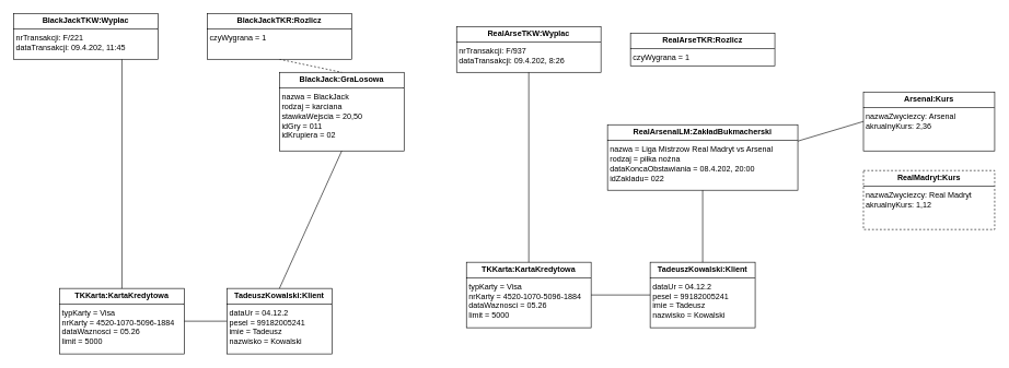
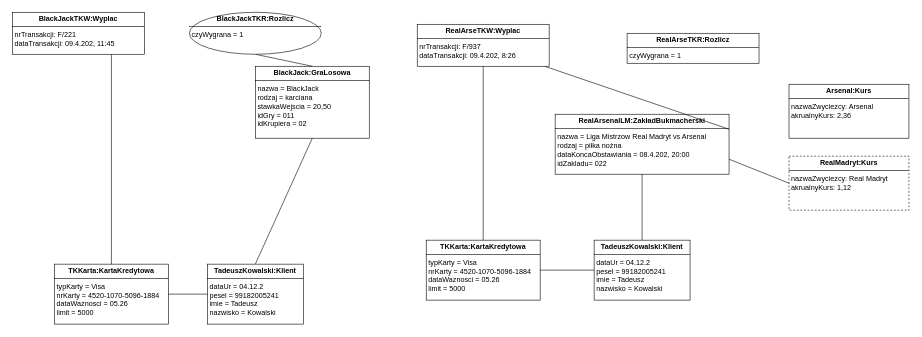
- <mxCell id="19" value="&lt;p style=&quot;margin:0px;margin-top:4px;text-align:center;&quot;&gt;&lt;b&gt;BlackJackTKR:Rozlicz&lt;/b&gt;&lt;/p&gt;&lt;hr size=&quot;1&quot; style=&quot;border-style:solid;&quot;&gt;&lt;p style=&quot;margin:0px;margin-left:4px;&quot;&gt;czyWygrana = 1&lt;/p&gt;&lt;p style=&quot;margin:0px;margin-left:4px;&quot;&gt;&lt;br&gt;&lt;/p&gt;&lt;p style=&quot;margin:0px;margin-left:4px;&quot;&gt;&lt;br&gt;&lt;/p&gt;" style="verticalAlign=top;align=left;overflow=fill;html=1;whiteSpace=wrap;" vertex="1" parent="1"><mxGeometry x="315" y="20" width="220" height="70" as="geometry" /></mxCell>
+ <mxCell id="19" value="&lt;p style=&quot;margin:0px;margin-top:4px;text-align:center;&quot;&gt;&lt;b&gt;BlackJackTKR:Rozlicz&lt;/b&gt;&lt;/p&gt;&lt;hr size=&quot;1&quot; style=&quot;border-style:solid;&quot;&gt;&lt;p style=&quot;margin:0px;margin-left:4px;&quot;&gt;czyWygrana = 1&lt;/p&gt;&lt;p style=&quot;margin:0px;margin-left:4px;&quot;&gt;&lt;br&gt;&lt;/p&gt;&lt;p style=&quot;margin:0px;margin-left:4px;&quot;&gt;&lt;br&gt;&lt;/p&gt;" style="ellipse;verticalAlign=top;align=left;overflow=fill;html=1;whiteSpace=wrap;" vertex="1" parent="1"><mxGeometry x="315" y="20" width="220" height="70" as="geometry" /></mxCell>
- <mxCell id="21" value="&lt;p style=&quot;margin:0px;margin-top:4px;text-align:center;&quot;&gt;&lt;b&gt;RealArseTKR:Rozlicz&lt;/b&gt;&lt;/p&gt;&lt;hr size=&quot;1&quot; style=&quot;border-style:solid;&quot;&gt;&lt;p style=&quot;margin:0px;margin-left:4px;&quot;&gt;czyWygrana = 1&lt;/p&gt;&lt;p style=&quot;margin:0px;margin-left:4px;&quot;&gt;&lt;br&gt;&lt;/p&gt;&lt;p style=&quot;margin:0px;margin-left:4px;&quot;&gt;&lt;br&gt;&lt;/p&gt;" style="verticalAlign=top;align=left;overflow=fill;html=1;whiteSpace=wrap;" vertex="1" parent="1"><mxGeometry x="960" y="50" width="220" height="50" as="geometry" /></mxCell>
+ <mxCell id="21" value="&lt;p style=&quot;margin:0px;margin-top:4px;text-align:center;&quot;&gt;&lt;b&gt;RealArseTKR:Rozlicz&lt;/b&gt;&lt;/p&gt;&lt;hr size=&quot;1&quot; style=&quot;border-style:solid;&quot;&gt;&lt;p style=&quot;margin:0px;margin-left:4px;&quot;&gt;czyWygrana = 1&lt;/p&gt;&lt;p style=&quot;margin:0px;margin-left:4px;&quot;&gt;&lt;br&gt;&lt;/p&gt;&lt;p style=&quot;margin:0px;margin-left:4px;&quot;&gt;&lt;br&gt;&lt;/p&gt;" style="verticalAlign=top;align=left;overflow=fill;html=1;whiteSpace=wrap;" vertex="1" parent="1"><mxGeometry x="1045" y="55" width="220" height="50" as="geometry" /></mxCell>
- <mxCell id="9" value="" style="endArrow=none;html=1;rounded=0;entryX=0.5;entryY=0;entryDx=0;entryDy=0;exitX=0.5;exitY=1;exitDx=0;exitDy=0;dashed=1;" edge="1" parent="1" source="19" target="6"><mxGeometry width="50" height="50" relative="1" as="geometry"><mxPoint x="430" y="75" as="sourcePoint" /><mxPoint x="420" y="30" as="targetPoint" /><Array as="points" /></mxGeometry></mxCell>
+ <mxCell id="9" value="" style="endArrow=none;html=1;rounded=0;entryX=0.5;entryY=0;entryDx=0;entryDy=0;exitX=0.5;exitY=1;exitDx=0;exitDy=0;" edge="1" parent="1" source="19" target="6"><mxGeometry width="50" height="50" relative="1" as="geometry"><mxPoint x="430" y="75" as="sourcePoint" /><mxPoint x="420" y="30" as="targetPoint" /><Array as="points" /></mxGeometry></mxCell>
- <mxCell id="16" value="" style="endArrow=none;html=1;rounded=0;exitX=1;exitY=0.25;exitDx=0;exitDy=0;entryX=0;entryY=0.5;entryDx=0;entryDy=0;" edge="1" parent="1" source="2" target="13"><mxGeometry width="50" height="50" relative="1" as="geometry"><mxPoint x="1255" y="230" as="sourcePoint" /><mxPoint x="1305" y="180" as="targetPoint" /></mxGeometry></mxCell>
+ <mxCell id="16" value="" style="endArrow=none;html=1;rounded=0;exitX=1;exitY=0.25;exitDx=0;exitDy=0;" edge="1" parent="1" source="2" target="18"><mxGeometry width="50" height="50" relative="1" as="geometry"><mxPoint x="1255" y="230" as="sourcePoint" /><mxPoint x="1305" y="180" as="targetPoint" /></mxGeometry></mxCell>
+ <mxCell id="15" value="" style="endArrow=none;html=1;rounded=0;exitX=1;exitY=0.75;exitDx=0;exitDy=0;entryX=0;entryY=0.5;entryDx=0;entryDy=0;" edge="1" parent="1" source="2" target="5"><mxGeometry width="50" height="50" relative="1" as="geometry"><mxPoint x="1235" y="380" as="sourcePoint" /><mxPoint x="1285" y="330" as="targetPoint" /></mxGeometry></mxCell>
